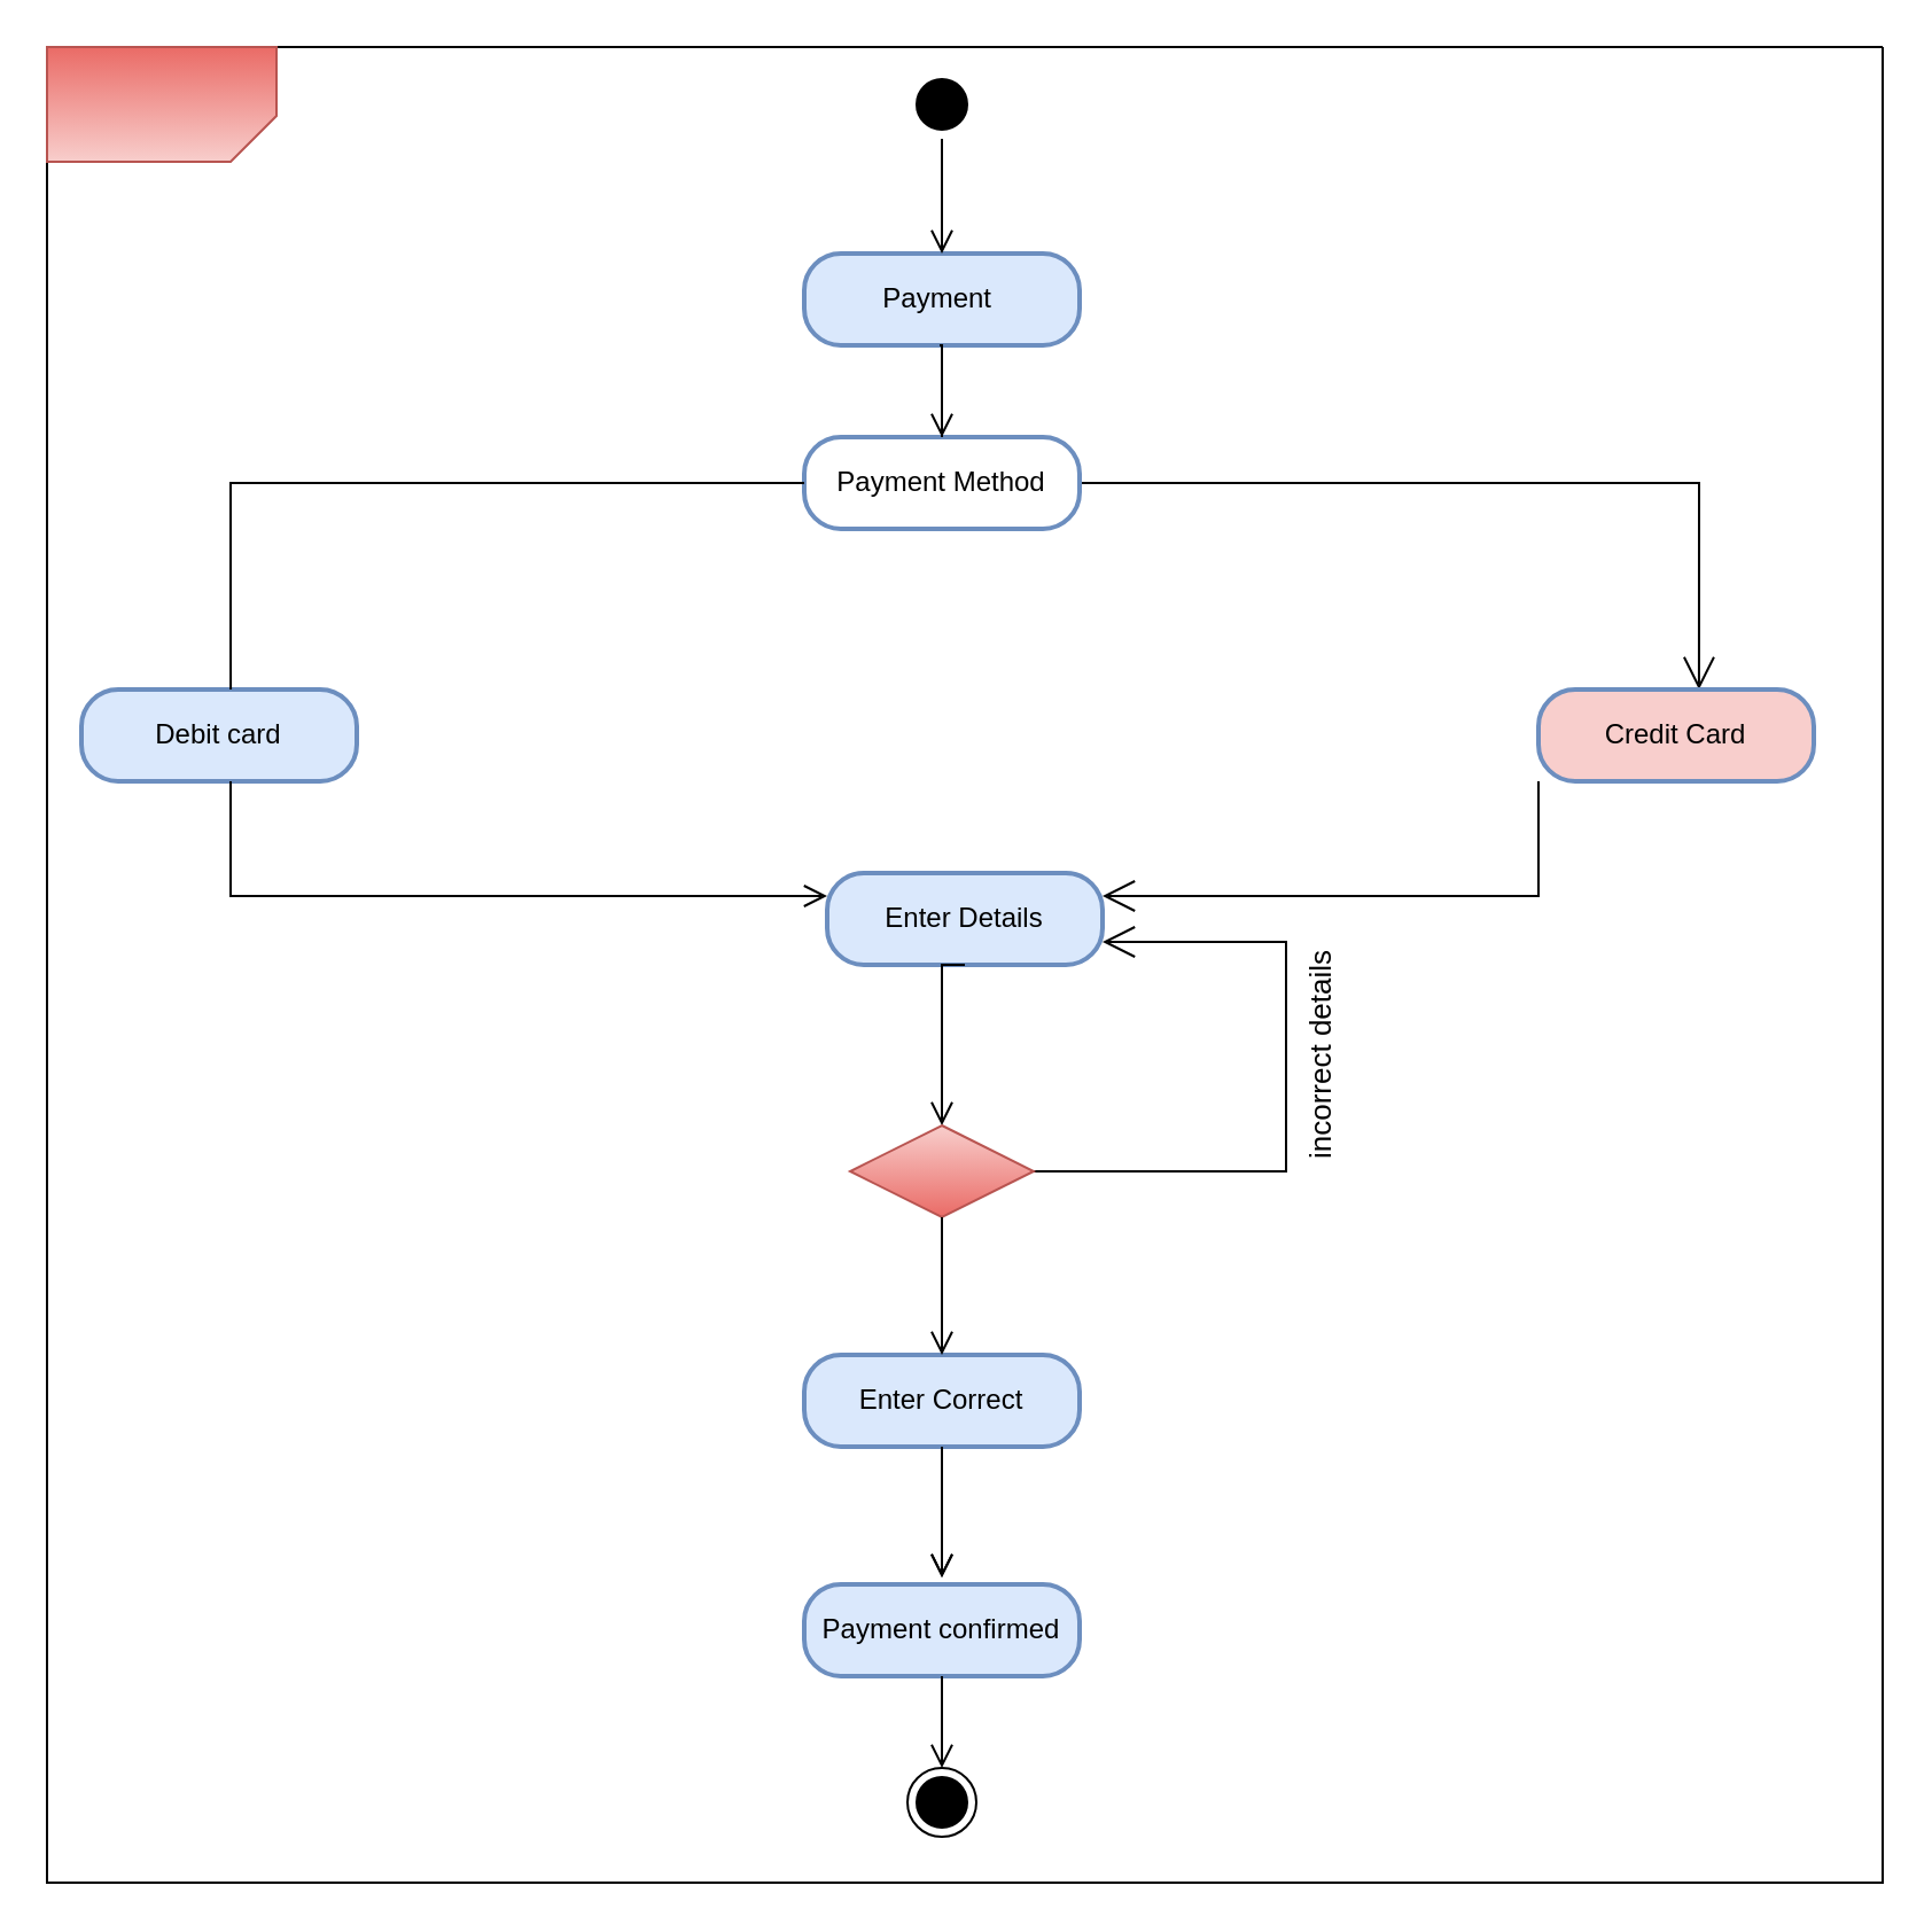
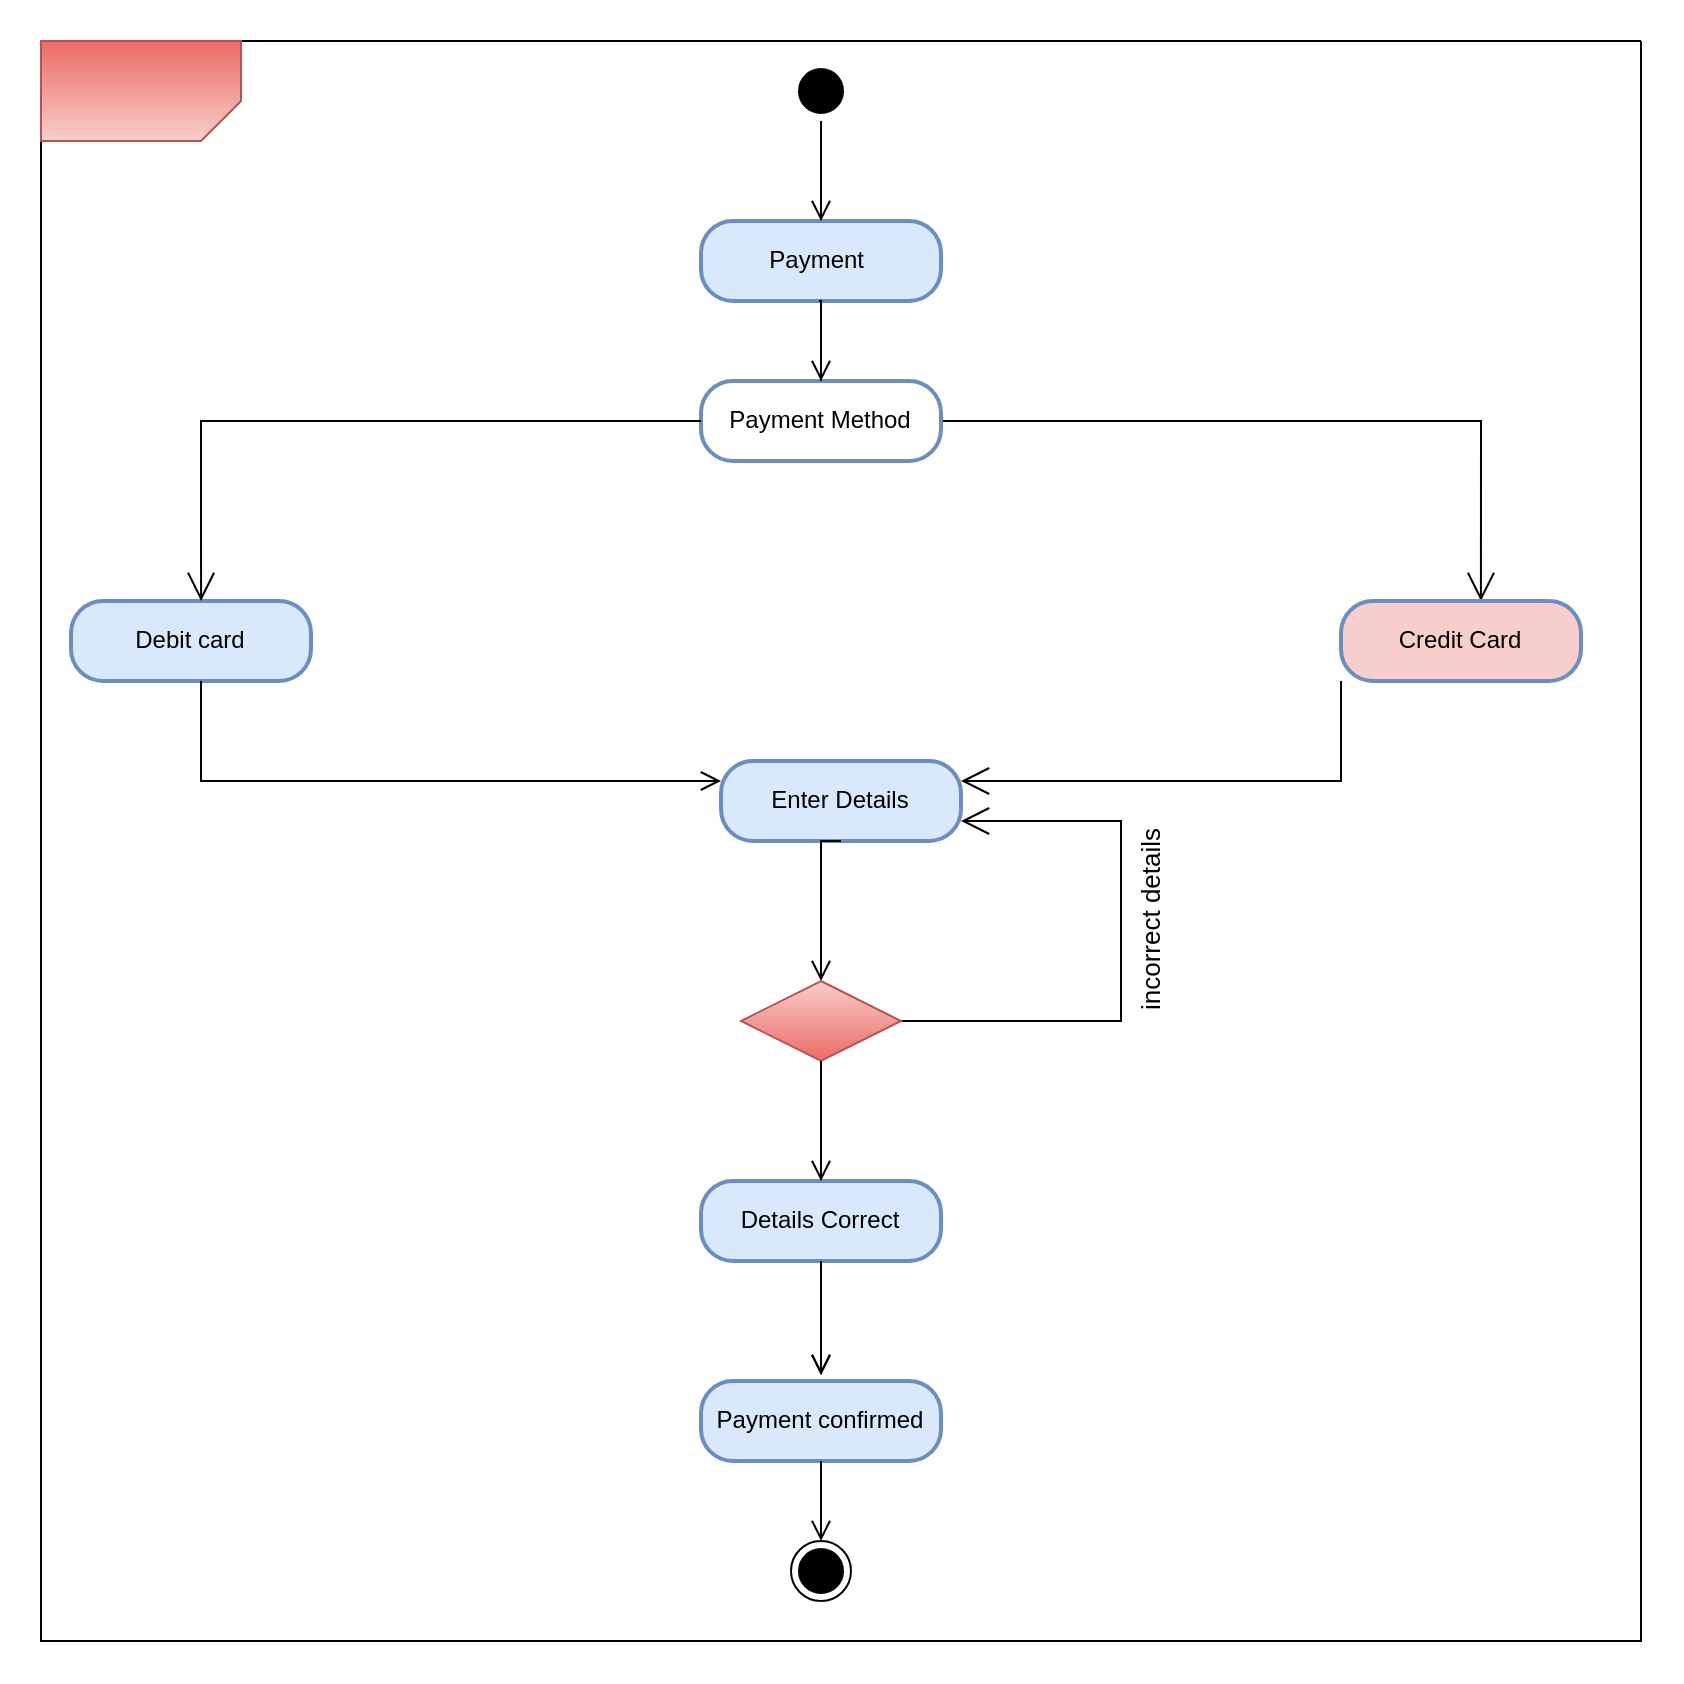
- <mxCell id="17" value="" style="endArrow=none;endFill=1;endSize=12;html=1;rounded=0;exitX=0;exitY=0.5;exitDx=0;exitDy=0;entryX=0.542;entryY=0;entryDx=0;entryDy=0;entryPerimeter=0;" edge="1" parent="2" source="9" target="10"><mxGeometry width="160" relative="1" as="geometry"><mxPoint x="460" y="120" as="sourcePoint" /><mxPoint x="729.96" y="180" as="targetPoint" /><Array as="points"><mxPoint x="80" y="190" /><mxPoint x="80" y="240" /></Array></mxGeometry></mxCell>
+ <mxCell id="17" value="" style="endArrow=open;endFill=1;endSize=12;html=1;rounded=0;exitX=0;exitY=0.5;exitDx=0;exitDy=0;entryX=0.542;entryY=0;entryDx=0;entryDy=0;entryPerimeter=0;" edge="1" parent="2" source="9" target="10"><mxGeometry width="160" relative="1" as="geometry"><mxPoint x="460" y="120" as="sourcePoint" /><mxPoint x="729.96" y="180" as="targetPoint" /><Array as="points"><mxPoint x="80" y="190" /><mxPoint x="80" y="240" /></Array></mxGeometry></mxCell>
- <mxCell id="13" value="Enter Correct" style="rounded=1;whiteSpace=wrap;html=1;arcSize=40;fillColor=#dae8fc;strokeColor=#6c8ebf;strokeWidth=2;" vertex="1" parent="2"><mxGeometry x="330" y="570" width="120" height="40" as="geometry" /></mxCell>
+ <mxCell id="13" value="Details Correct" style="rounded=1;whiteSpace=wrap;html=1;arcSize=40;fillColor=#dae8fc;strokeColor=#6c8ebf;strokeWidth=2;" vertex="1" parent="2"><mxGeometry x="330" y="570" width="120" height="40" as="geometry" /></mxCell>
